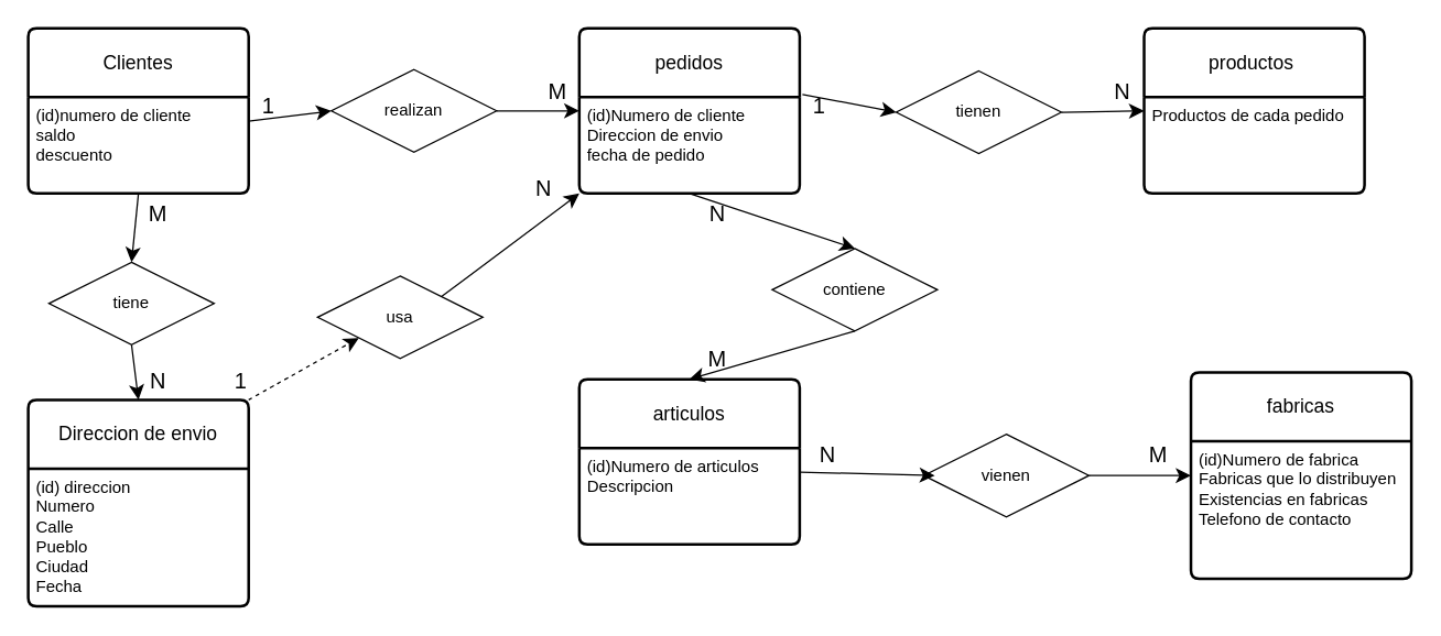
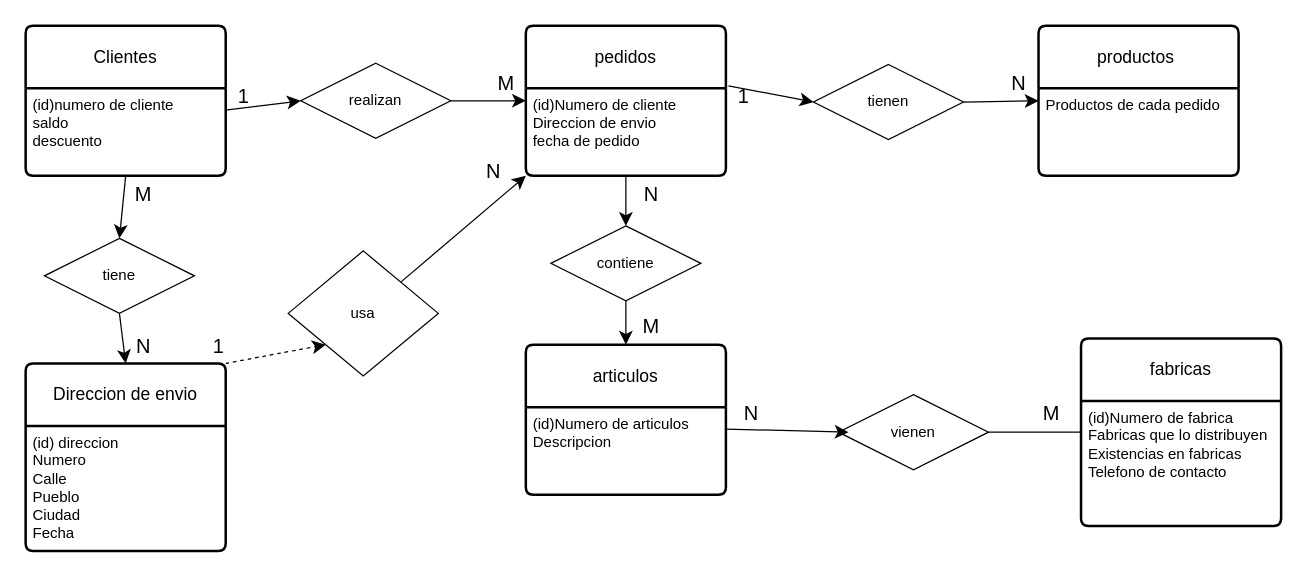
- <mxCell id="37" value="contiene" style="shape=rhombus;perimeter=rhombusPerimeter;whiteSpace=wrap;html=1;align=center;" parent="1" vertex="1"><mxGeometry x="560" y="180" width="120" height="60" as="geometry" /></mxCell>
+ <mxCell id="37" value="contiene" style="shape=rhombus;perimeter=rhombusPerimeter;whiteSpace=wrap;html=1;align=center;" parent="1" vertex="1"><mxGeometry x="440" y="180" width="120" height="60" as="geometry" /></mxCell>
- <mxCell id="42" value="usa" style="shape=rhombus;perimeter=rhombusPerimeter;whiteSpace=wrap;html=1;align=center;" parent="1" vertex="1"><mxGeometry x="230" y="200" width="120" height="60" as="geometry" /></mxCell>
+ <mxCell id="42" value="usa" style="shape=rhombus;perimeter=rhombusPerimeter;whiteSpace=wrap;html=1;align=center;" parent="1" vertex="1"><mxGeometry x="230" y="200" width="120" height="100" as="geometry" /></mxCell>
- <mxCell id="19" style="edgeStyle=none;curved=1;rounded=0;orthogonalLoop=1;jettySize=auto;html=1;exitX=1;exitY=0.5;exitDx=0;exitDy=0;entryX=0;entryY=0.5;entryDx=0;entryDy=0;fontSize=12;startSize=8;endSize=8;" parent="1" source="20" target="17" edge="1"><mxGeometry relative="1" as="geometry" /></mxCell>
+ <mxCell id="19" style="edgeStyle=none;curved=1;rounded=0;orthogonalLoop=1;jettySize=auto;html=1;exitX=1;exitY=0.5;exitDx=0;exitDy=0;entryX=0;entryY=0.5;entryDx=0;entryDy=0;fontSize=12;startSize=8;endSize=8;endArrow=none;" parent="1" source="20" target="17" edge="1"><mxGeometry relative="1" as="geometry" /></mxCell>
